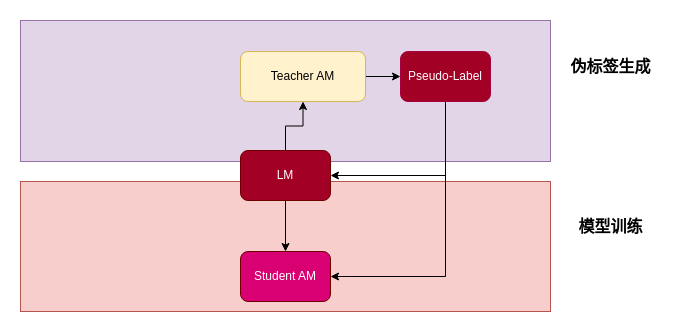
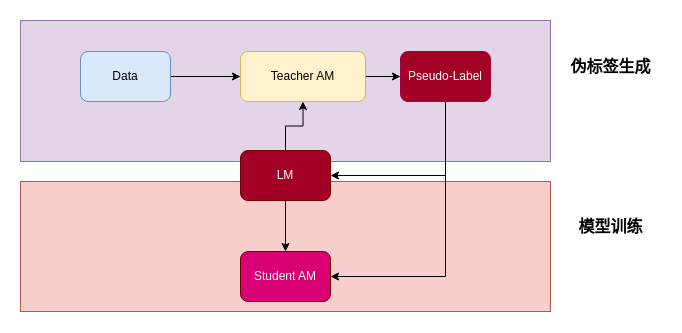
+ <mxCell id="5" value="Data" style="rounded=1;whiteSpace=wrap;html=1;fillColor=#dae8fc;strokeColor=#6c8ebf;" vertex="1" parent="1"><mxGeometry x="80" y="51" width="90" height="50" as="geometry" /></mxCell>
+ <mxCell id="4" style="edgeStyle=orthogonalEdgeStyle;rounded=0;orthogonalLoop=1;jettySize=auto;html=1;entryX=0;entryY=0.5;entryDx=0;entryDy=0;" edge="1" parent="1" source="5" target="7"><mxGeometry relative="1" as="geometry" /></mxCell>
